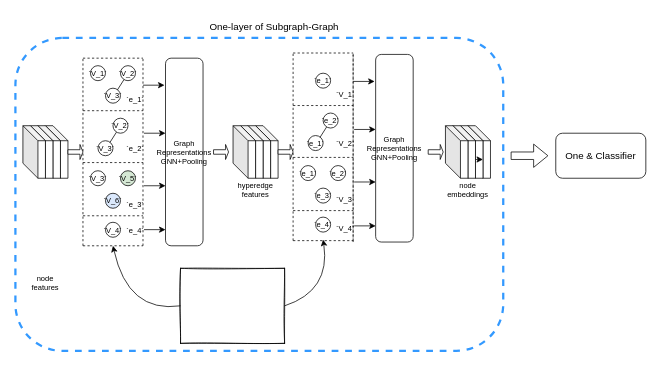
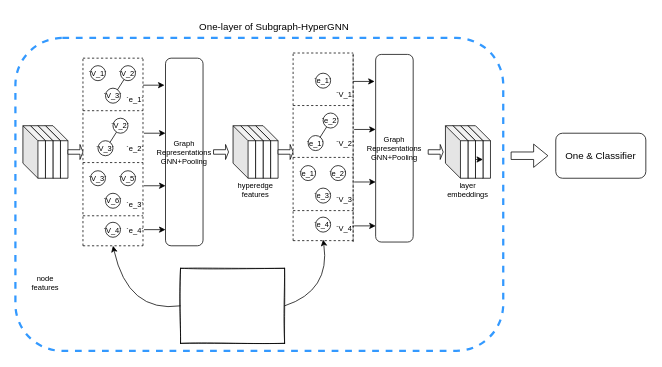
- <mxCell id="81" value="&lt;font style=&quot;font-size: 13px;&quot;&gt;One-layer of Subgraph-Graph&lt;/font&gt;" style="text;html=1;strokeColor=none;fillColor=none;align=center;verticalAlign=middle;whiteSpace=wrap;rounded=0;dashed=1;sketch=0;strokeWidth=3;fontSize=10;" vertex="1" parent="1"><mxGeometry x="240" y="20.12" width="250" height="30" as="geometry" /></mxCell>
+ <mxCell id="81" value="&lt;font style=&quot;font-size: 13px;&quot;&gt;One-layer of Subgraph-HyperGNN&lt;/font&gt;" style="text;html=1;strokeColor=none;fillColor=none;align=center;verticalAlign=middle;whiteSpace=wrap;rounded=0;dashed=1;sketch=0;strokeWidth=3;fontSize=10;" vertex="1" parent="1"><mxGeometry x="240" y="20.12" width="250" height="30" as="geometry" /></mxCell>
- <mxCell id="10" value="&lt;font style=&quot;font-size: 10px;&quot;&gt;`V_5`&lt;/font&gt;" style="ellipse;whiteSpace=wrap;html=1;aspect=fixed;fillColor=#d5e8d4;" vertex="1" parent="1"><mxGeometry x="160" y="227" width="20" height="20" as="geometry" /></mxCell>
+ <mxCell id="10" value="&lt;font style=&quot;font-size: 10px;&quot;&gt;`V_5`&lt;/font&gt;" style="ellipse;whiteSpace=wrap;html=1;aspect=fixed;" vertex="1" parent="1"><mxGeometry x="160" y="227" width="20" height="20" as="geometry" /></mxCell>
- <mxCell id="71" value="node&lt;br&gt;embeddings" style="text;html=1;strokeColor=none;fillColor=none;align=center;verticalAlign=middle;whiteSpace=wrap;rounded=0;sketch=0;fontSize=10;" vertex="1" parent="1"><mxGeometry x="593" y="237" width="60" height="30" as="geometry" /></mxCell>
+ <mxCell id="71" value="layer&lt;br&gt;embeddings" style="text;html=1;strokeColor=none;fillColor=none;align=center;verticalAlign=middle;whiteSpace=wrap;rounded=0;sketch=0;fontSize=10;" vertex="1" parent="1"><mxGeometry x="593" y="237" width="60" height="30" as="geometry" /></mxCell>
- <mxCell id="11" value="&lt;font style=&quot;font-size: 10px;&quot;&gt;`V_6`&lt;/font&gt;" style="ellipse;whiteSpace=wrap;html=1;aspect=fixed;fillColor=#dae8fc;" vertex="1" parent="1"><mxGeometry x="140" y="257" width="20" height="20" as="geometry" /></mxCell>
+ <mxCell id="11" value="&lt;font style=&quot;font-size: 10px;&quot;&gt;`V_6`&lt;/font&gt;" style="ellipse;whiteSpace=wrap;html=1;aspect=fixed;" vertex="1" parent="1"><mxGeometry x="140" y="257" width="20" height="20" as="geometry" /></mxCell>
